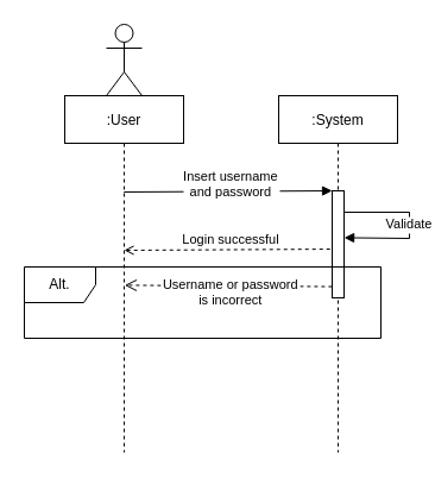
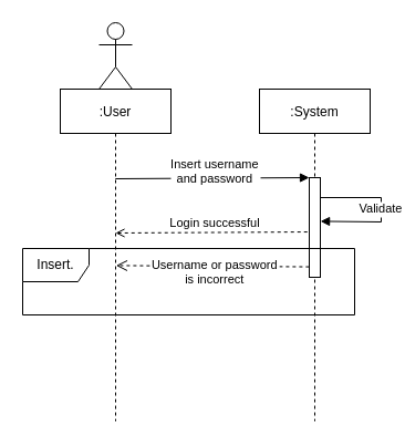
- <mxCell id="6" value="Alt." style="shape=umlFrame;whiteSpace=wrap;html=1;" parent="3" vertex="1"><mxGeometry x="-214" y="144" width="300" height="60" as="geometry" /></mxCell>
+ <mxCell id="6" value="Insert." style="shape=umlFrame;whiteSpace=wrap;html=1;" parent="3" vertex="1"><mxGeometry x="-214" y="144" width="300" height="60" as="geometry" /></mxCell>
